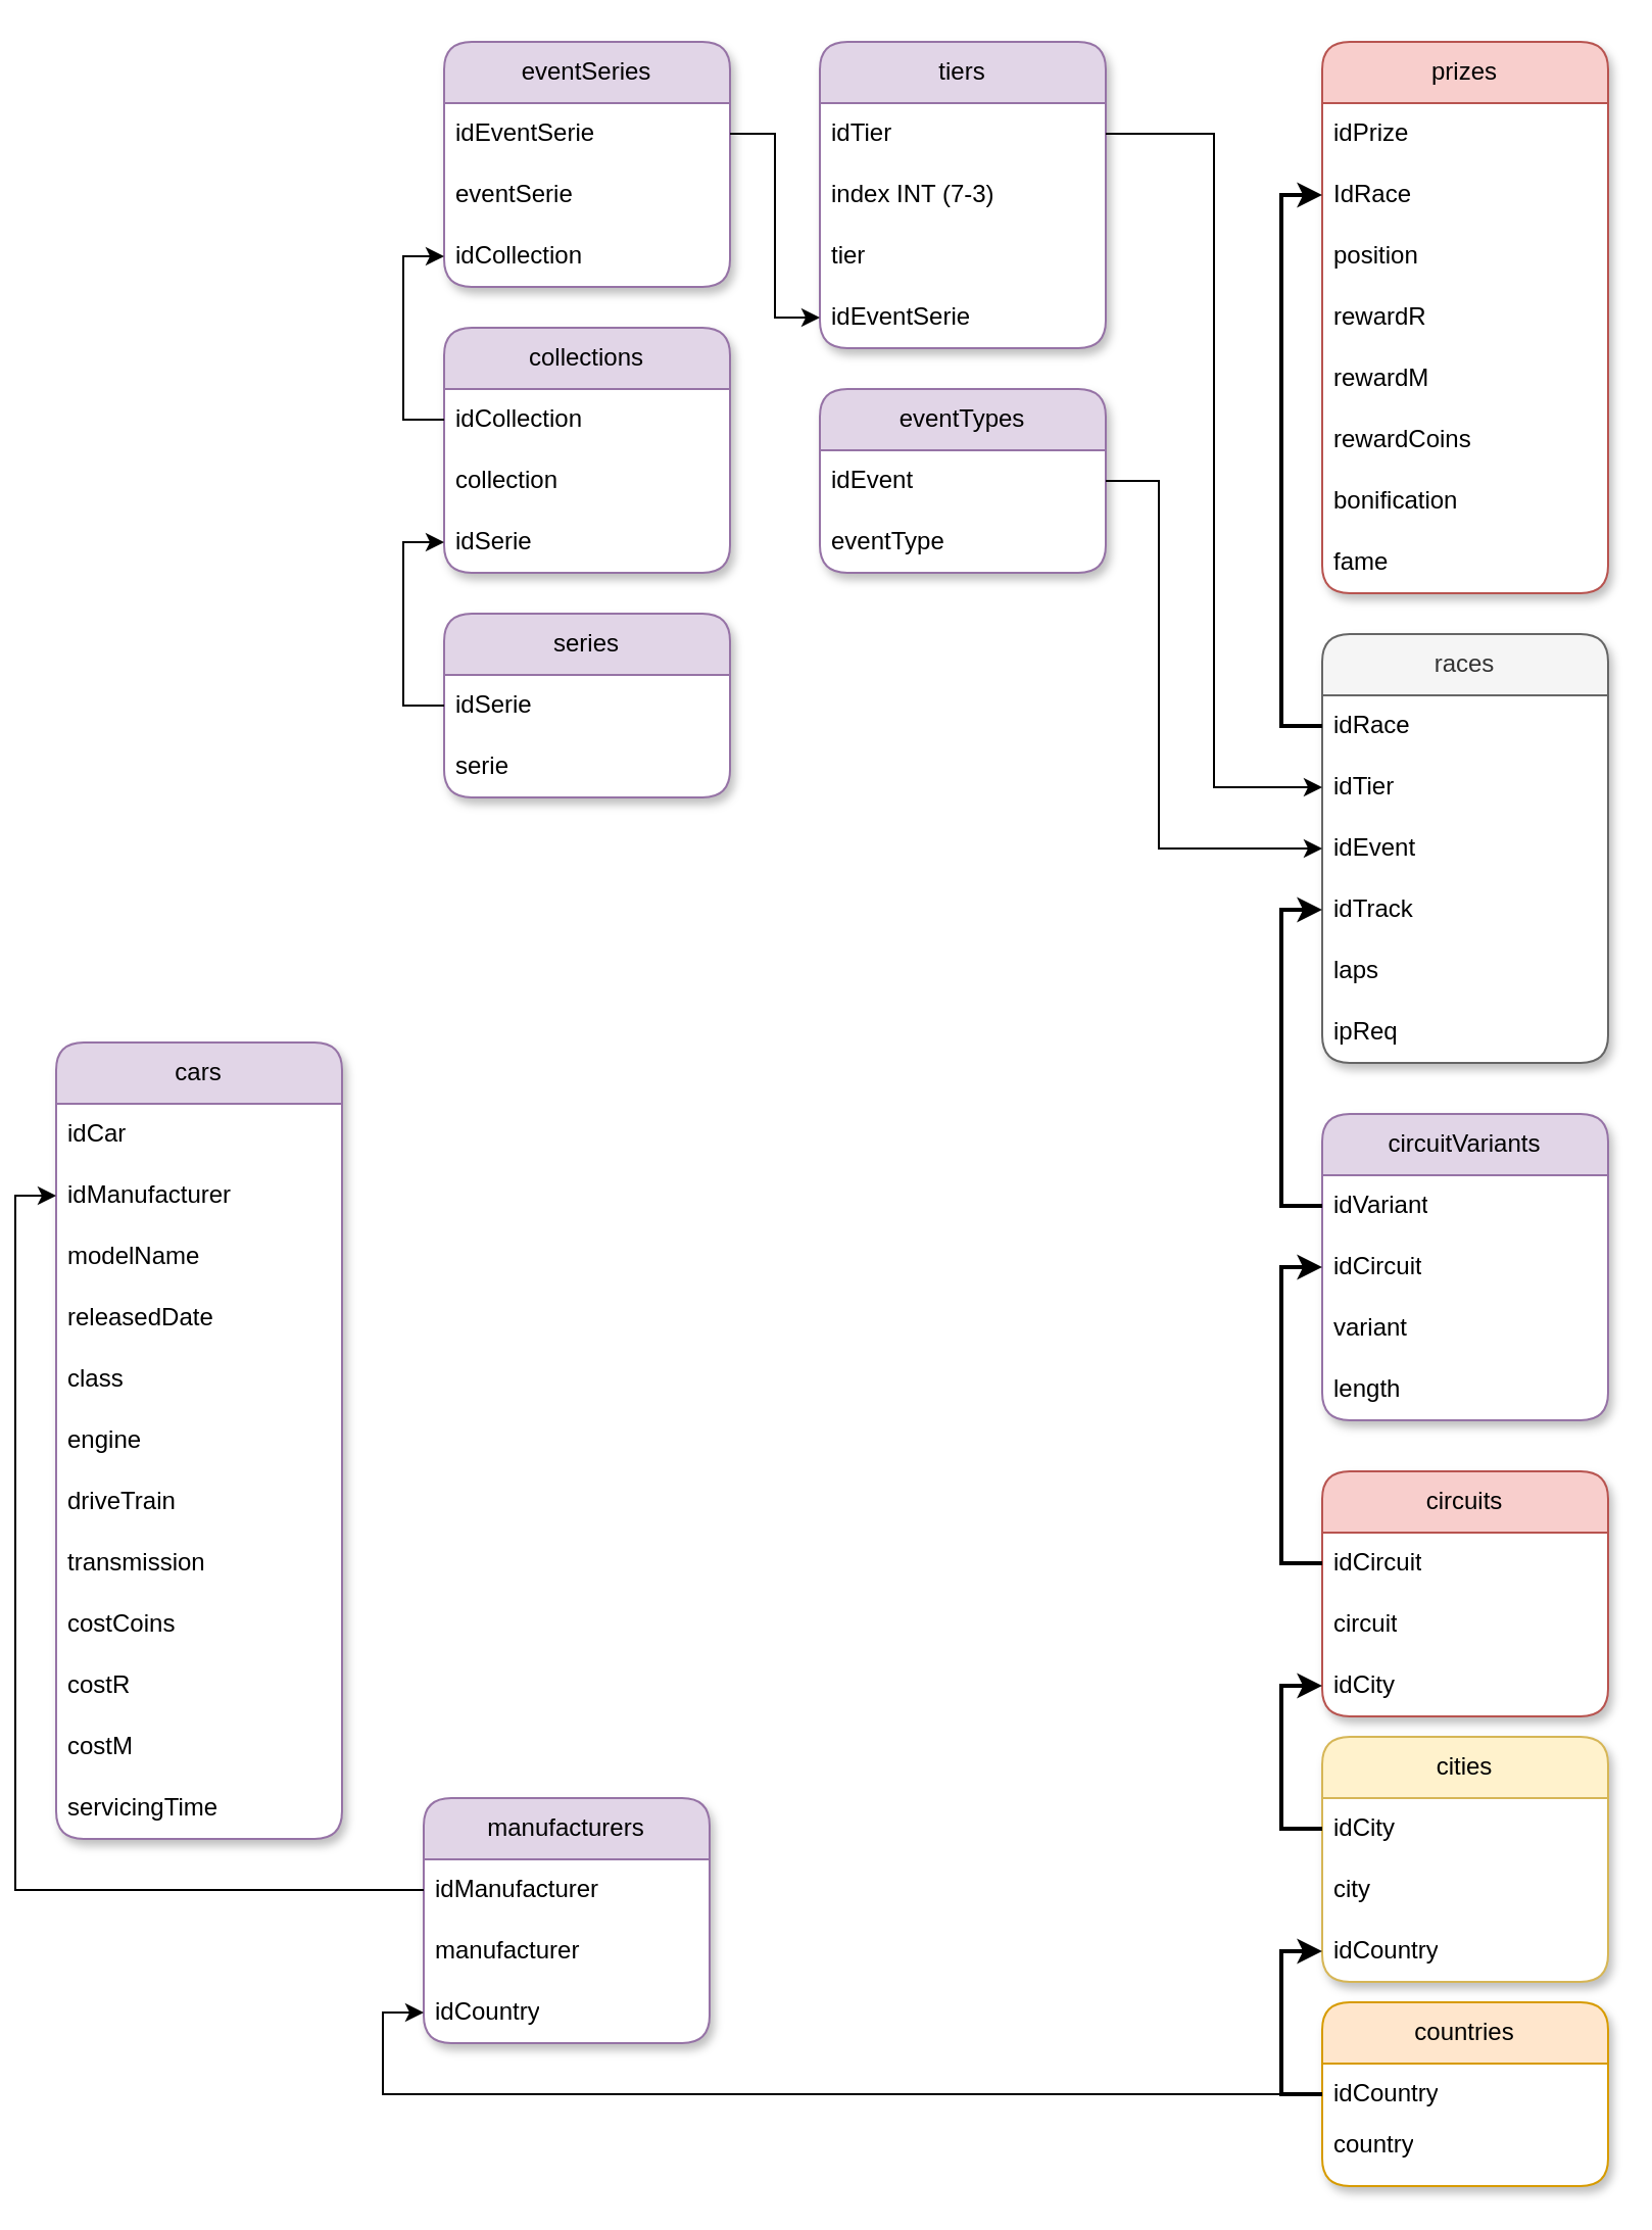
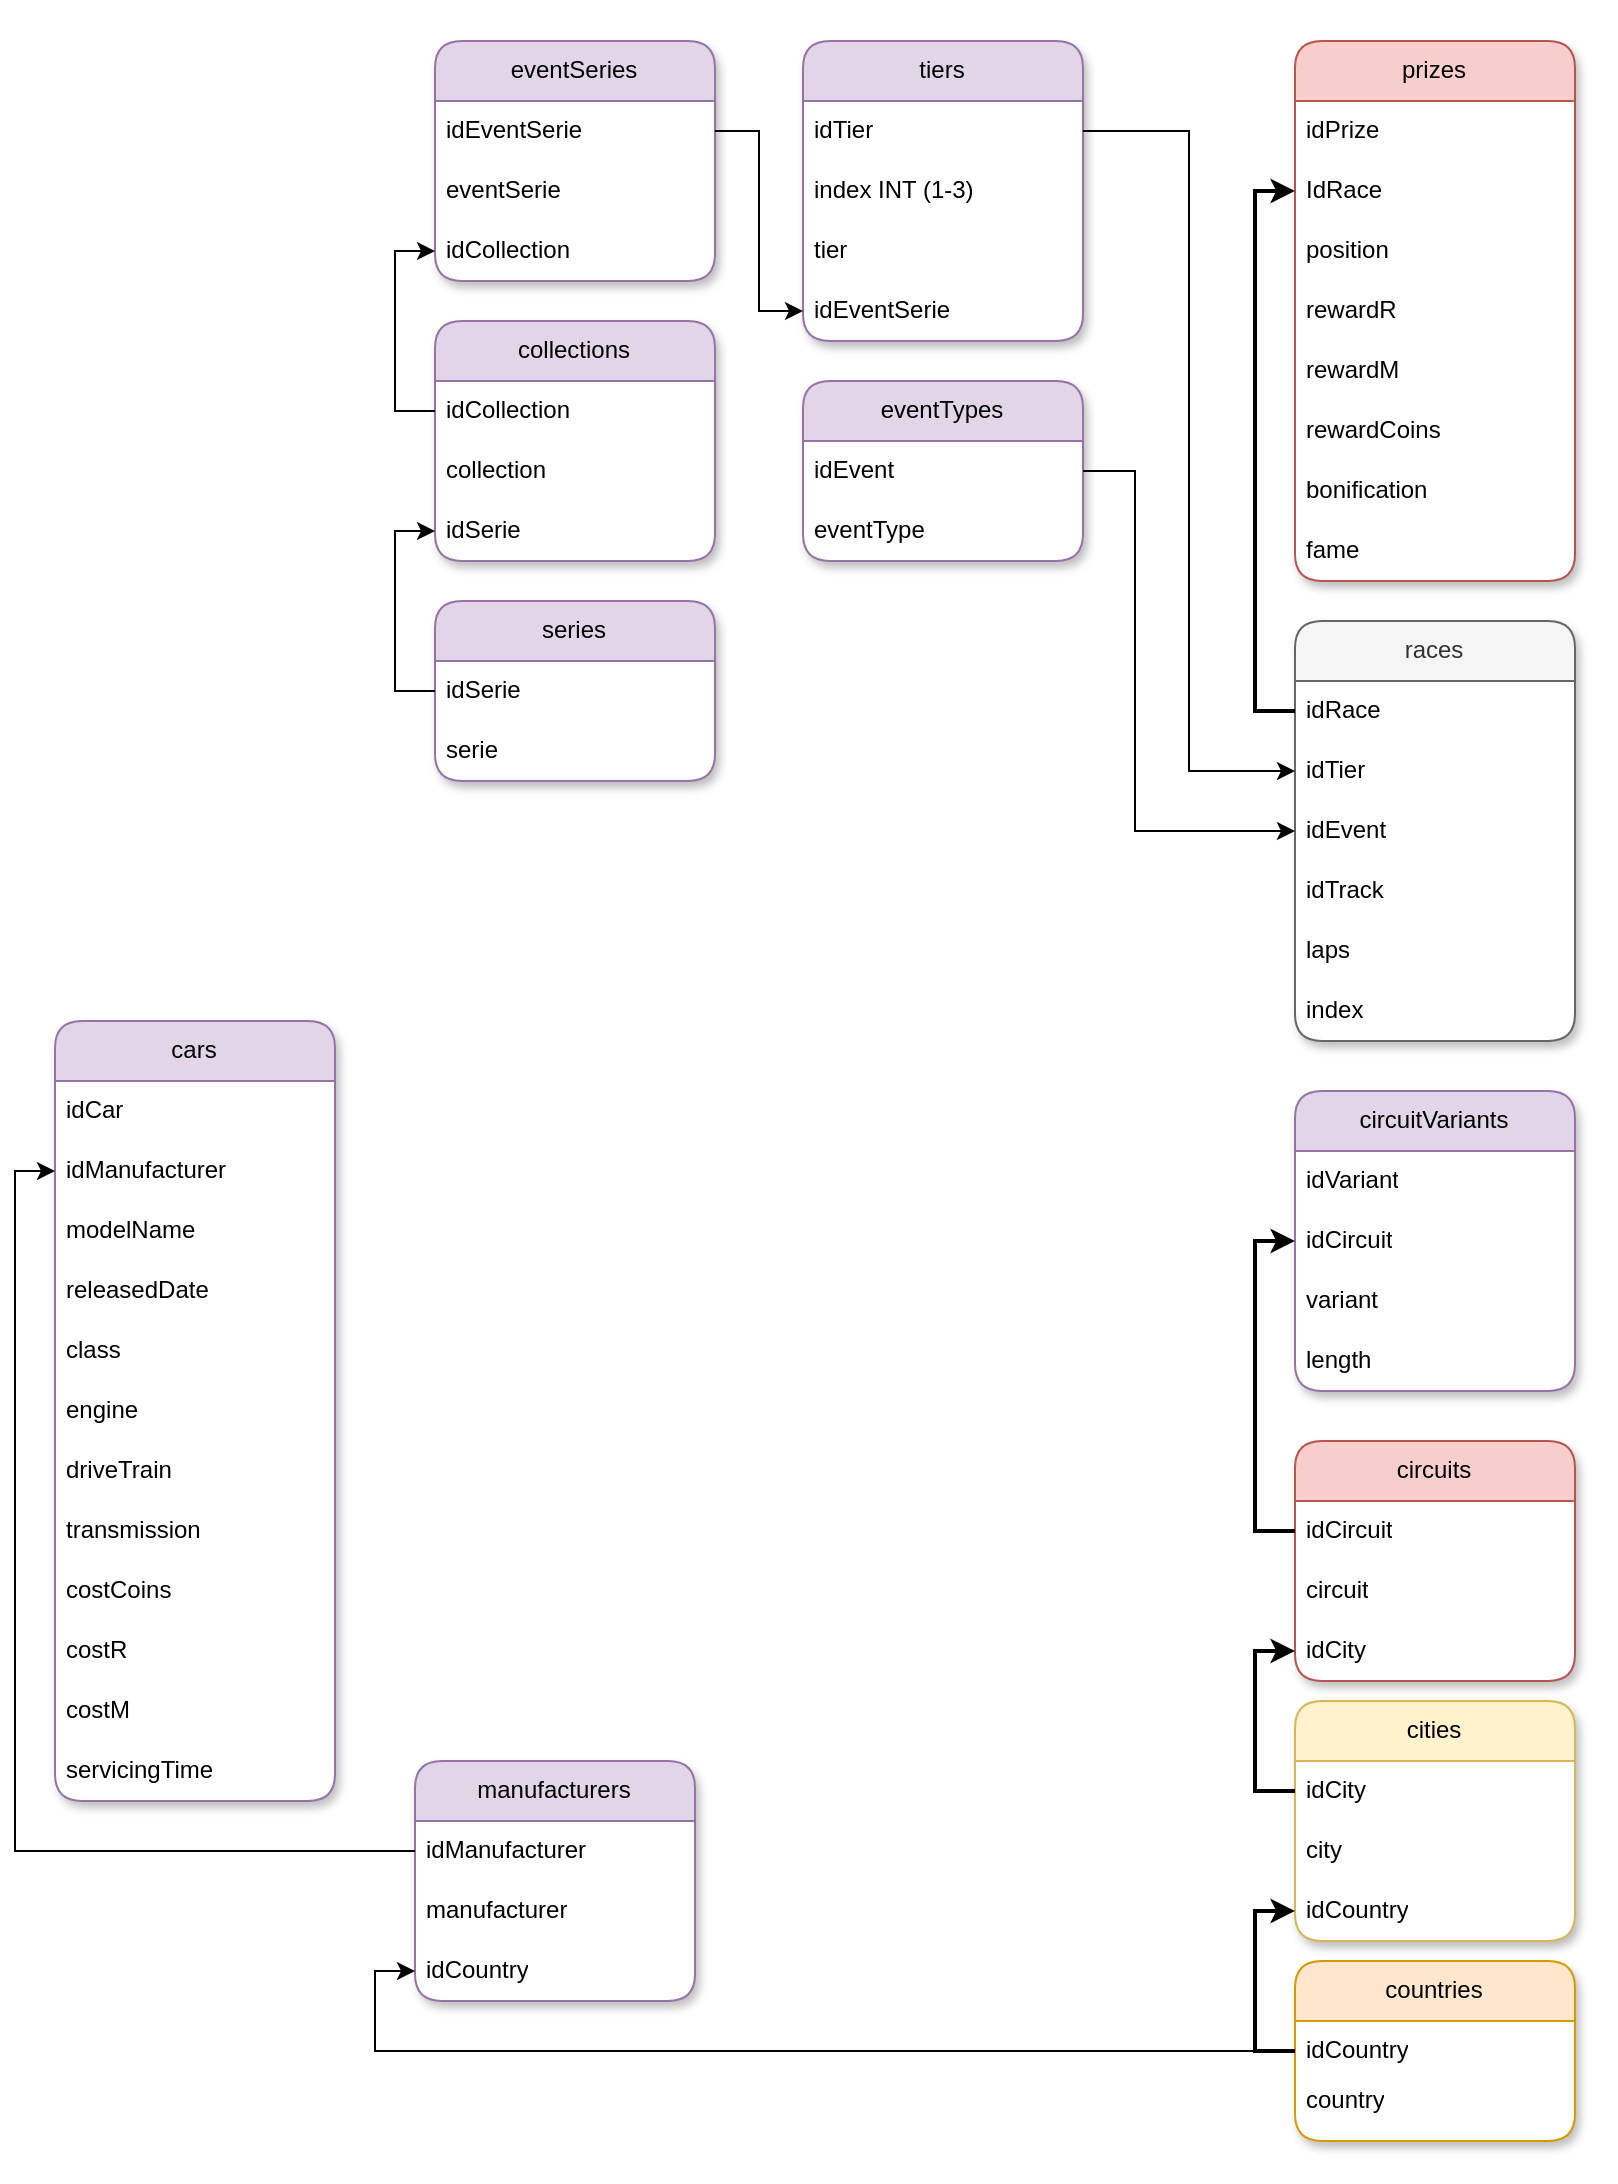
- <mxCell id="54" value="index INT (7-3)" style="text;strokeColor=none;fillColor=none;align=left;verticalAlign=middle;spacingLeft=4;spacingRight=4;overflow=hidden;points=[[0,0.5],[1,0.5]];portConstraint=eastwest;rotatable=0;whiteSpace=wrap;html=1;" vertex="1" parent="52"><mxGeometry y="60" width="140" height="30" as="geometry" /></mxCell>
+ <mxCell id="54" value="index INT (1-3)" style="text;strokeColor=none;fillColor=none;align=left;verticalAlign=middle;spacingLeft=4;spacingRight=4;overflow=hidden;points=[[0,0.5],[1,0.5]];portConstraint=eastwest;rotatable=0;whiteSpace=wrap;html=1;" vertex="1" parent="52"><mxGeometry y="60" width="140" height="30" as="geometry" /></mxCell>
- <mxCell id="27" value="ipReq" style="text;strokeColor=none;fillColor=none;align=left;verticalAlign=middle;spacingLeft=4;spacingRight=4;overflow=hidden;points=[[0,0.5],[1,0.5]];portConstraint=eastwest;rotatable=0;whiteSpace=wrap;html=1;" parent="21" vertex="1"><mxGeometry y="180" width="140" height="30" as="geometry" /></mxCell>
+ <mxCell id="27" value="index" style="text;strokeColor=none;fillColor=none;align=left;verticalAlign=middle;spacingLeft=4;spacingRight=4;overflow=hidden;points=[[0,0.5],[1,0.5]];portConstraint=eastwest;rotatable=0;whiteSpace=wrap;html=1;" parent="21" vertex="1"><mxGeometry y="180" width="140" height="30" as="geometry" /></mxCell>
- <mxCell id="28" style="edgeStyle=orthogonalEdgeStyle;rounded=0;orthogonalLoop=1;jettySize=auto;html=1;entryX=0;entryY=0.5;entryDx=0;entryDy=0;strokeWidth=2;" parent="1" source="16" target="25" edge="1"><mxGeometry relative="1" as="geometry" /></mxCell>
